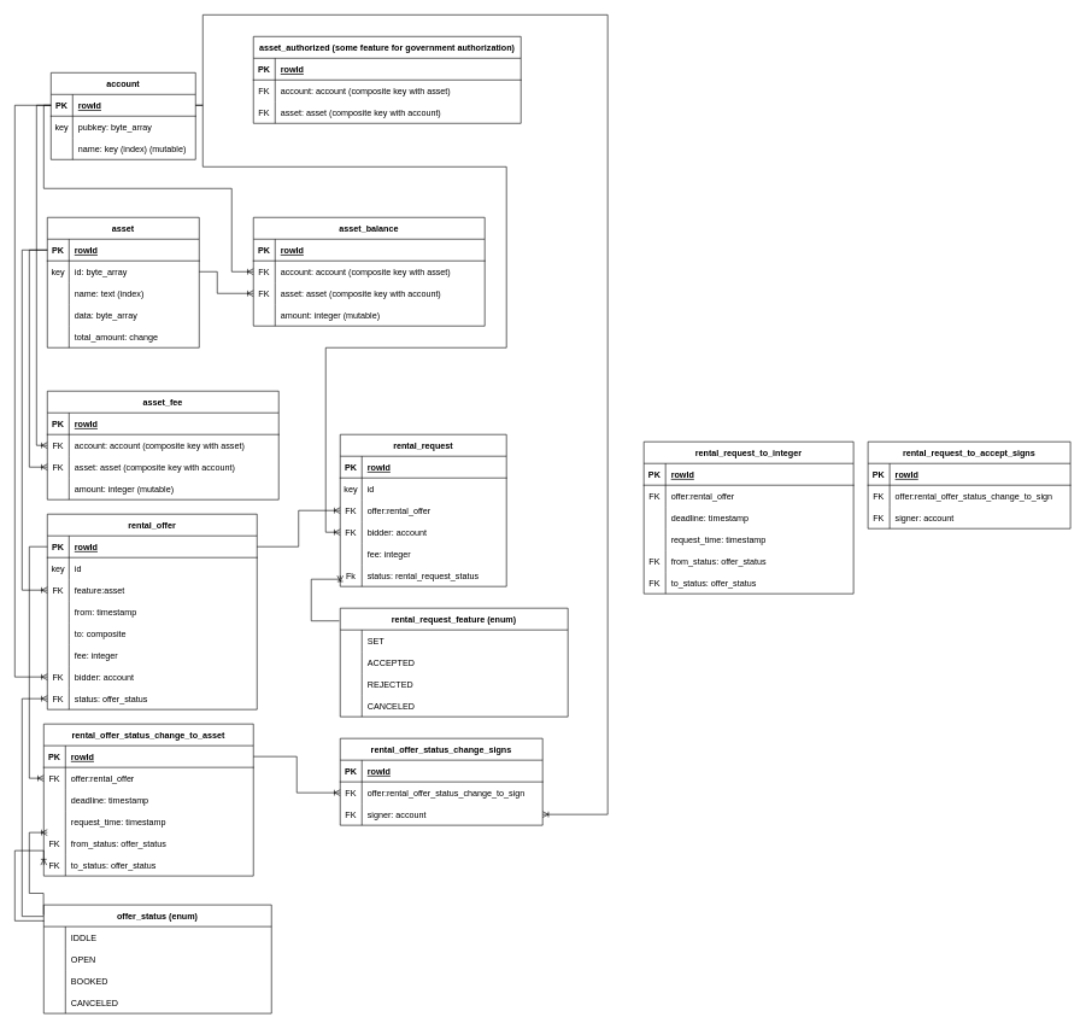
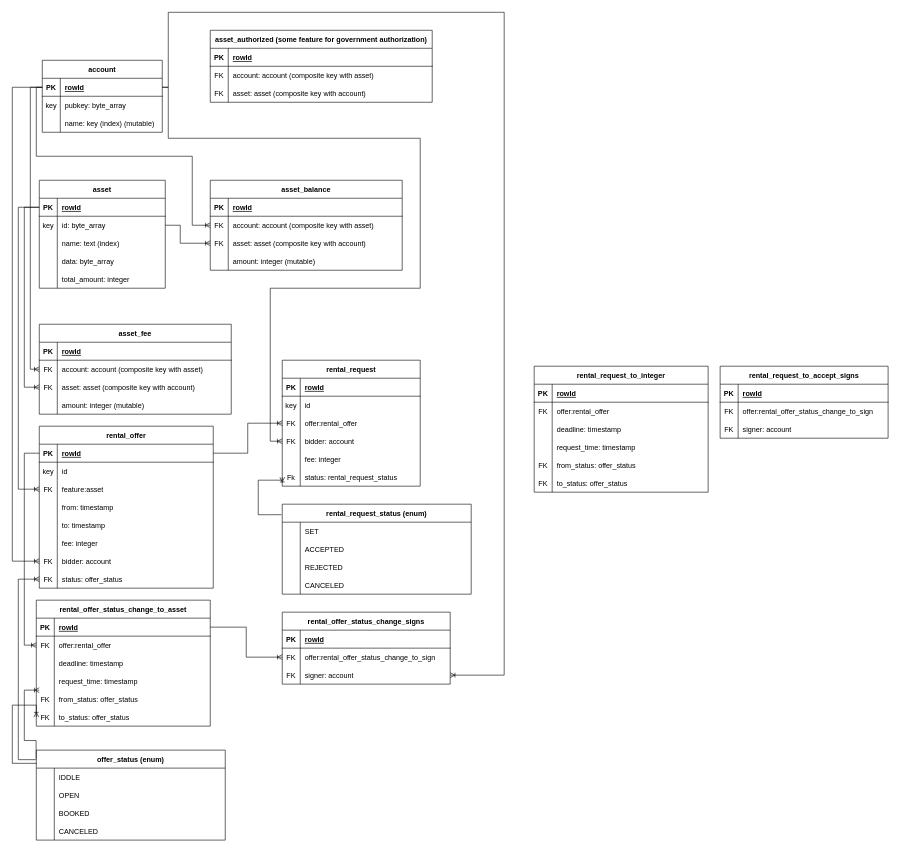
- <mxCell id="27" value="total_amount: change" style="shape=partialRectangle;connectable=0;fillColor=none;top=0;left=0;bottom=0;right=0;align=left;spacingLeft=6;overflow=hidden;" parent="25" vertex="1"><mxGeometry x="30" width="180" height="30" as="geometry"><mxRectangle width="180" height="30" as="alternateBounds" /></mxGeometry></mxCell>
+ <mxCell id="27" value="total_amount: integer" style="shape=partialRectangle;connectable=0;fillColor=none;top=0;left=0;bottom=0;right=0;align=left;spacingLeft=6;overflow=hidden;" parent="25" vertex="1"><mxGeometry x="30" width="180" height="30" as="geometry"><mxRectangle width="180" height="30" as="alternateBounds" /></mxGeometry></mxCell>
- <mxCell id="154" value="rental_request_feature (enum)" style="shape=table;startSize=30;container=1;collapsible=1;childLayout=tableLayout;fixedRows=1;rowLines=0;fontStyle=1;align=center;resizeLast=1;" vertex="1" parent="1"><mxGeometry x="470" y="840" width="315" height="150" as="geometry" /></mxCell>
+ <mxCell id="154" value="rental_request_status (enum)" style="shape=table;startSize=30;container=1;collapsible=1;childLayout=tableLayout;fixedRows=1;rowLines=0;fontStyle=1;align=center;resizeLast=1;" vertex="1" parent="1"><mxGeometry x="470" y="840" width="315" height="150" as="geometry" /></mxCell>
- <mxCell id="83" value="to: composite" style="shape=partialRectangle;connectable=0;fillColor=none;top=0;left=0;bottom=0;right=0;align=left;spacingLeft=6;overflow=hidden;" vertex="1" parent="81"><mxGeometry x="30" width="260" height="30" as="geometry"><mxRectangle width="260" height="30" as="alternateBounds" /></mxGeometry></mxCell>
+ <mxCell id="83" value="to: timestamp" style="shape=partialRectangle;connectable=0;fillColor=none;top=0;left=0;bottom=0;right=0;align=left;spacingLeft=6;overflow=hidden;" vertex="1" parent="81"><mxGeometry x="30" width="260" height="30" as="geometry"><mxRectangle width="260" height="30" as="alternateBounds" /></mxGeometry></mxCell>
